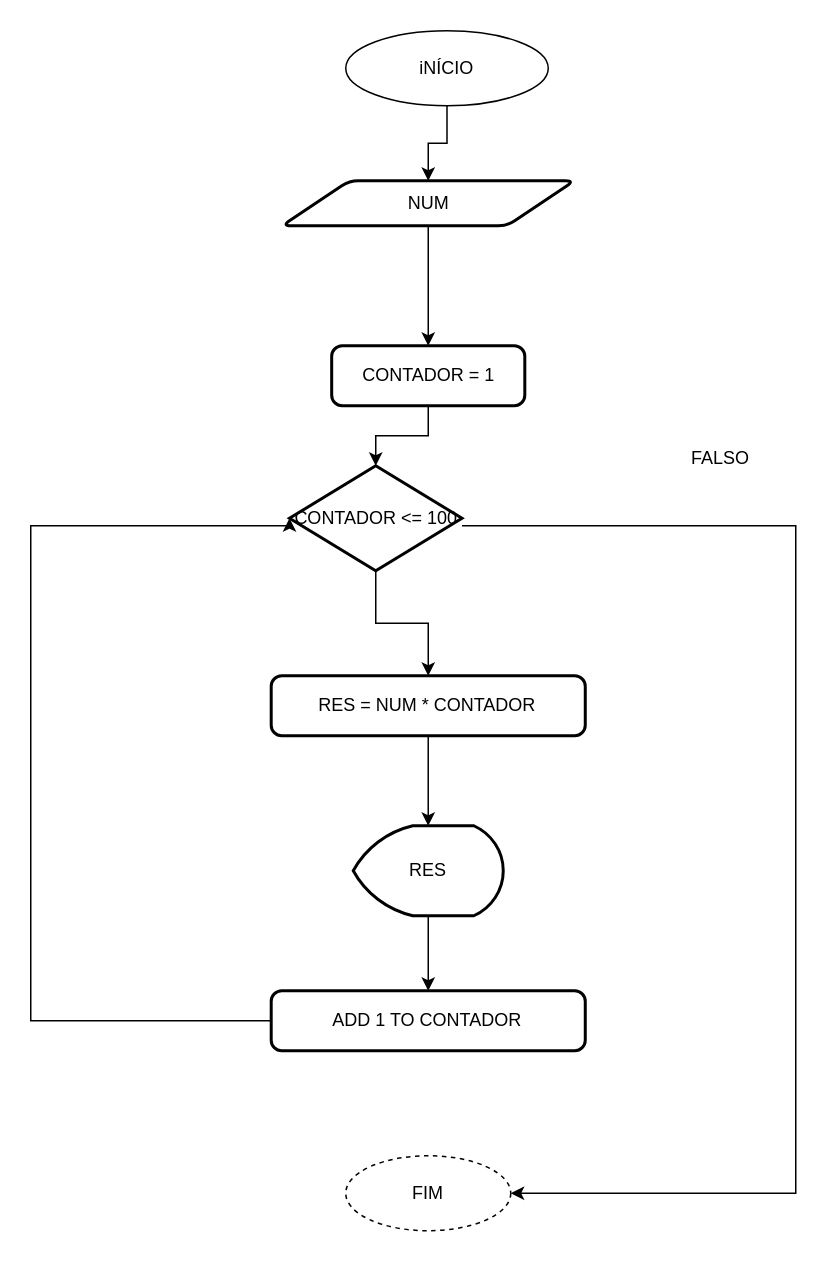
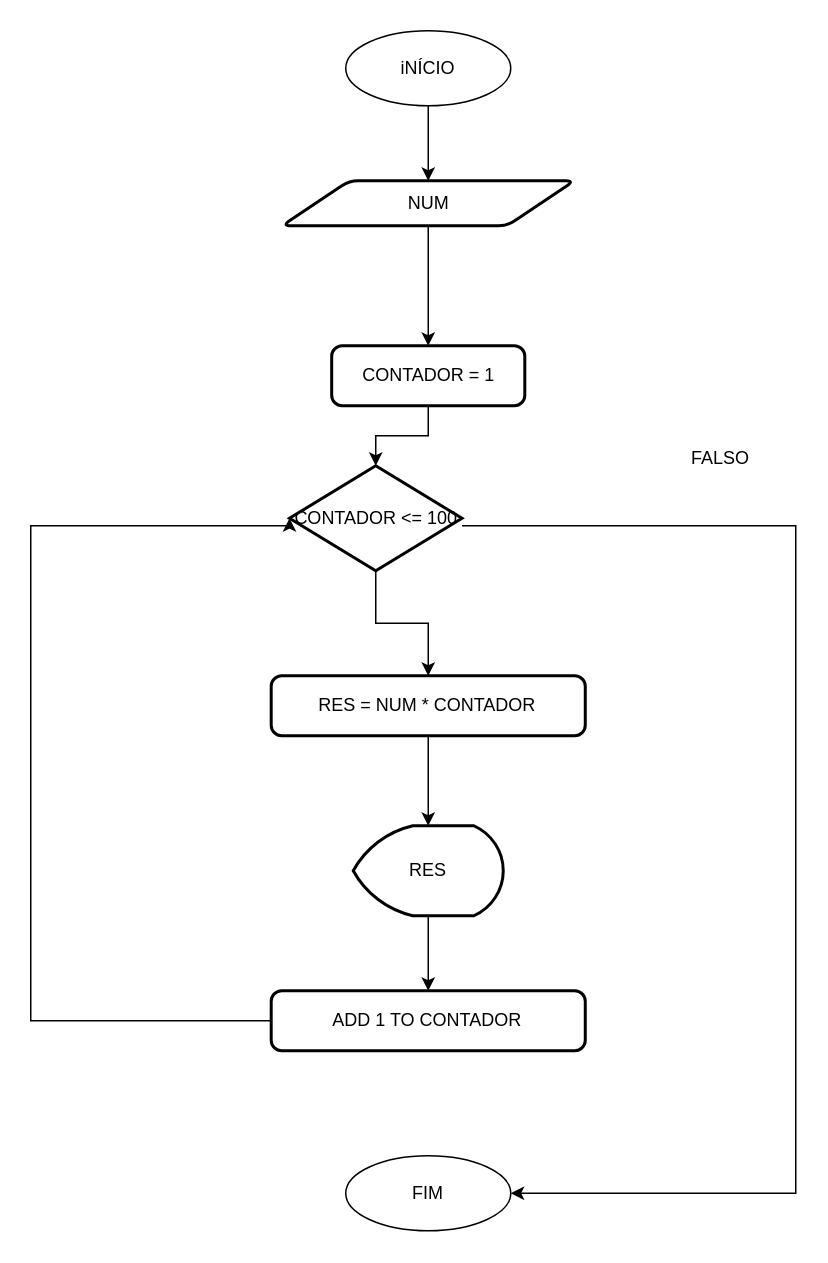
- <mxCell id="3" value="iNÍCIO" style="ellipse;whiteSpace=wrap;html=1;" vertex="1" parent="1"><mxGeometry x="230" y="20" width="135" height="50" as="geometry" /></mxCell>
+ <mxCell id="3" value="iNÍCIO" style="ellipse;whiteSpace=wrap;html=1;" vertex="1" parent="1"><mxGeometry x="230" y="20" width="110" height="50" as="geometry" /></mxCell>
- <mxCell id="4" value="FIM" style="ellipse;whiteSpace=wrap;html=1;dashed=1;" vertex="1" parent="1"><mxGeometry x="230" y="770" width="110" height="50" as="geometry" /></mxCell>
+ <mxCell id="4" value="FIM" style="ellipse;whiteSpace=wrap;html=1;" vertex="1" parent="1"><mxGeometry x="230" y="770" width="110" height="50" as="geometry" /></mxCell>
